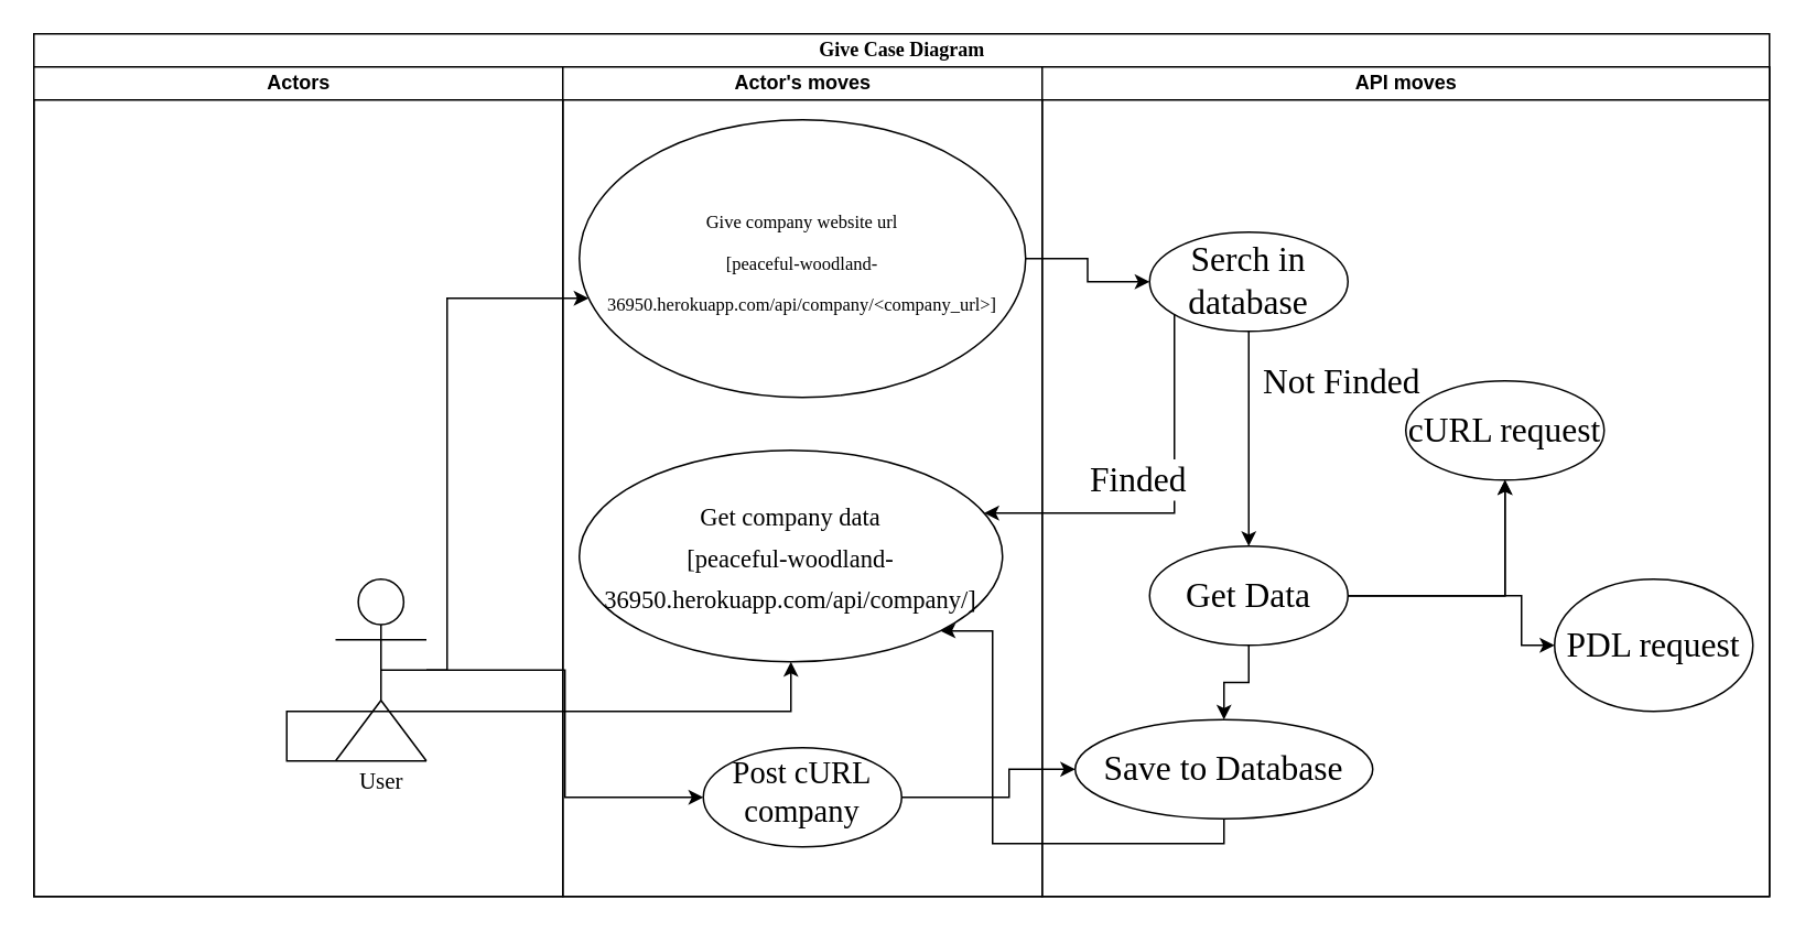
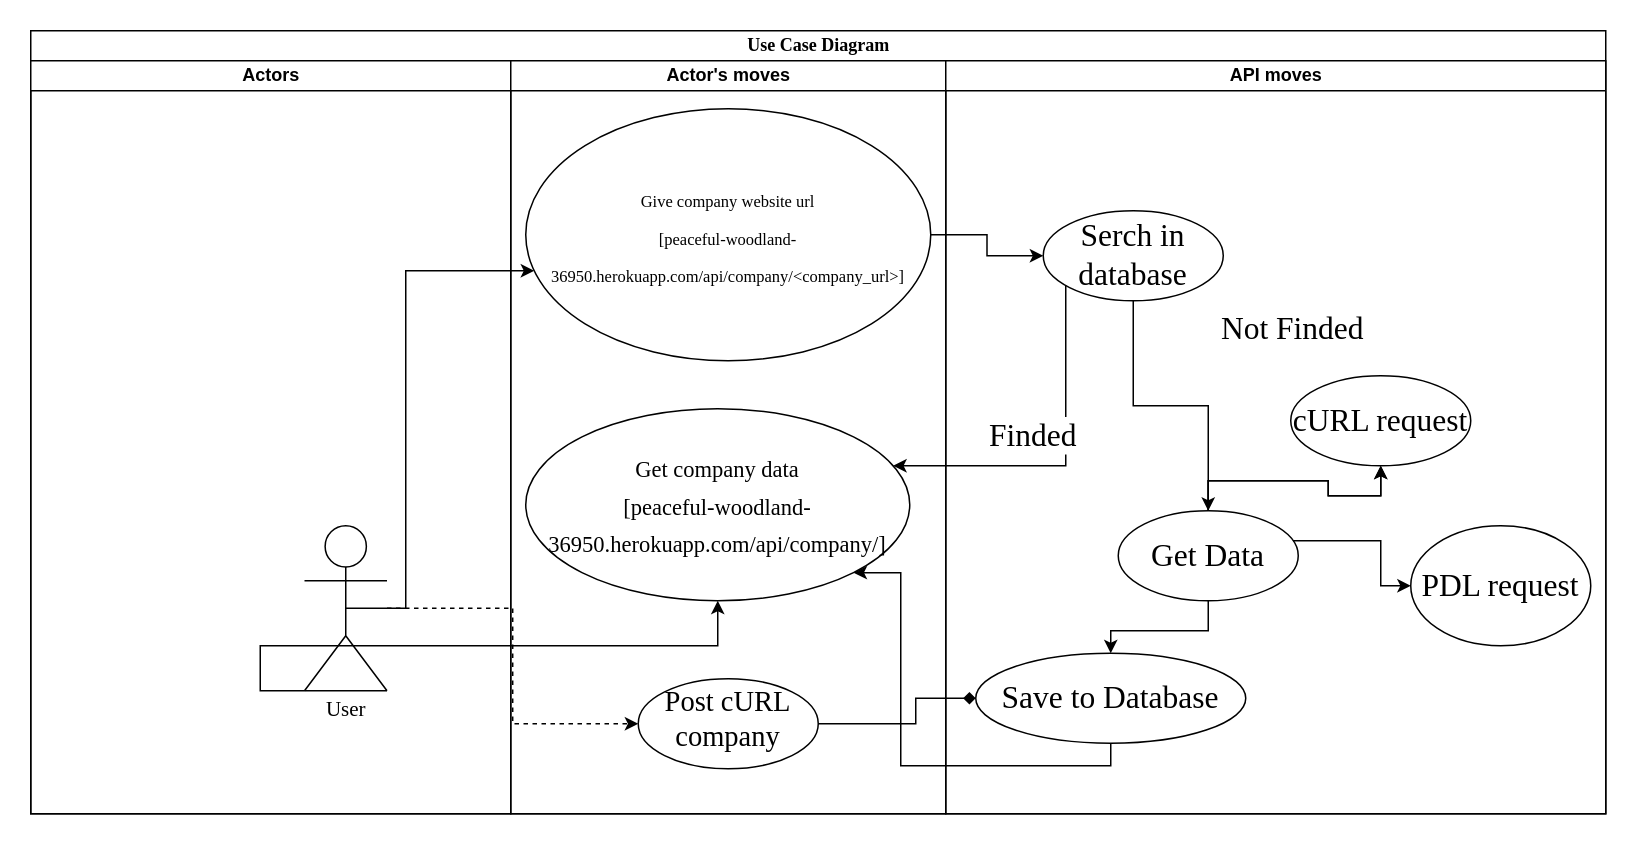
- <mxCell id="2" value="Give Case Diagram" style="swimlane;html=1;childLayout=stackLayout;startSize=20;rounded=0;shadow=0;comic=0;labelBackgroundColor=none;strokeWidth=1;fontFamily=Verdana;fontSize=12;align=center;" vertex="1" parent="1"><mxGeometry x="20" y="20" width="1050" height="522" as="geometry" /></mxCell>
+ <mxCell id="2" value="Use Case Diagram" style="swimlane;html=1;childLayout=stackLayout;startSize=20;rounded=0;shadow=0;comic=0;labelBackgroundColor=none;strokeWidth=1;fontFamily=Verdana;fontSize=12;align=center;" vertex="1" parent="1"><mxGeometry x="20" y="20" width="1050" height="522" as="geometry" /></mxCell>
- <mxCell id="18" value="cURL request" style="ellipse;whiteSpace=wrap;html=1;fontSize=21;fontFamily=Times New Roman;spacing=0;" vertex="1" parent="9"><mxGeometry x="220" y="190" width="120" height="60" as="geometry" /></mxCell>
+ <mxCell id="18" value="cURL request" style="ellipse;whiteSpace=wrap;html=1;fontSize=21;fontFamily=Times New Roman;spacing=0;" vertex="1" parent="9"><mxGeometry x="230" y="210" width="120" height="60" as="geometry" /></mxCell>
- <mxCell id="16" value="Get Data" style="ellipse;whiteSpace=wrap;html=1;fontSize=21;fontFamily=Times New Roman;spacing=0;" vertex="1" parent="9"><mxGeometry x="65" y="290" width="120" height="60" as="geometry" /></mxCell>
+ <mxCell id="16" value="Get Data" style="ellipse;whiteSpace=wrap;html=1;fontSize=21;fontFamily=Times New Roman;spacing=0;" vertex="1" parent="9"><mxGeometry x="115" y="300" width="120" height="60" as="geometry" /></mxCell>
- <mxCell id="26" value="" style="edgeStyle=orthogonalEdgeStyle;rounded=0;orthogonalLoop=1;jettySize=auto;html=1;" edge="1" parent="2" source="4" target="8"><mxGeometry relative="1" as="geometry" /></mxCell>
+ <mxCell id="26" value="" style="edgeStyle=orthogonalEdgeStyle;rounded=0;orthogonalLoop=1;jettySize=auto;html=1;dashed=1;" edge="1" parent="2" source="4" target="8"><mxGeometry relative="1" as="geometry" /></mxCell>
- <mxCell id="27" value="" style="edgeStyle=orthogonalEdgeStyle;rounded=0;orthogonalLoop=1;jettySize=auto;html=1;fontSize=19;" edge="1" parent="2" source="8" target="17"><mxGeometry relative="1" as="geometry"><Array as="points"><mxPoint x="590" y="462" /><mxPoint x="590" y="445" /></Array></mxGeometry></mxCell>
+ <mxCell id="27" value="" style="edgeStyle=orthogonalEdgeStyle;rounded=0;orthogonalLoop=1;jettySize=auto;html=1;fontSize=19;endArrow=diamond;" edge="1" parent="2" source="8" target="17"><mxGeometry relative="1" as="geometry"><Array as="points"><mxPoint x="590" y="462" /><mxPoint x="590" y="445" /></Array></mxGeometry></mxCell>
